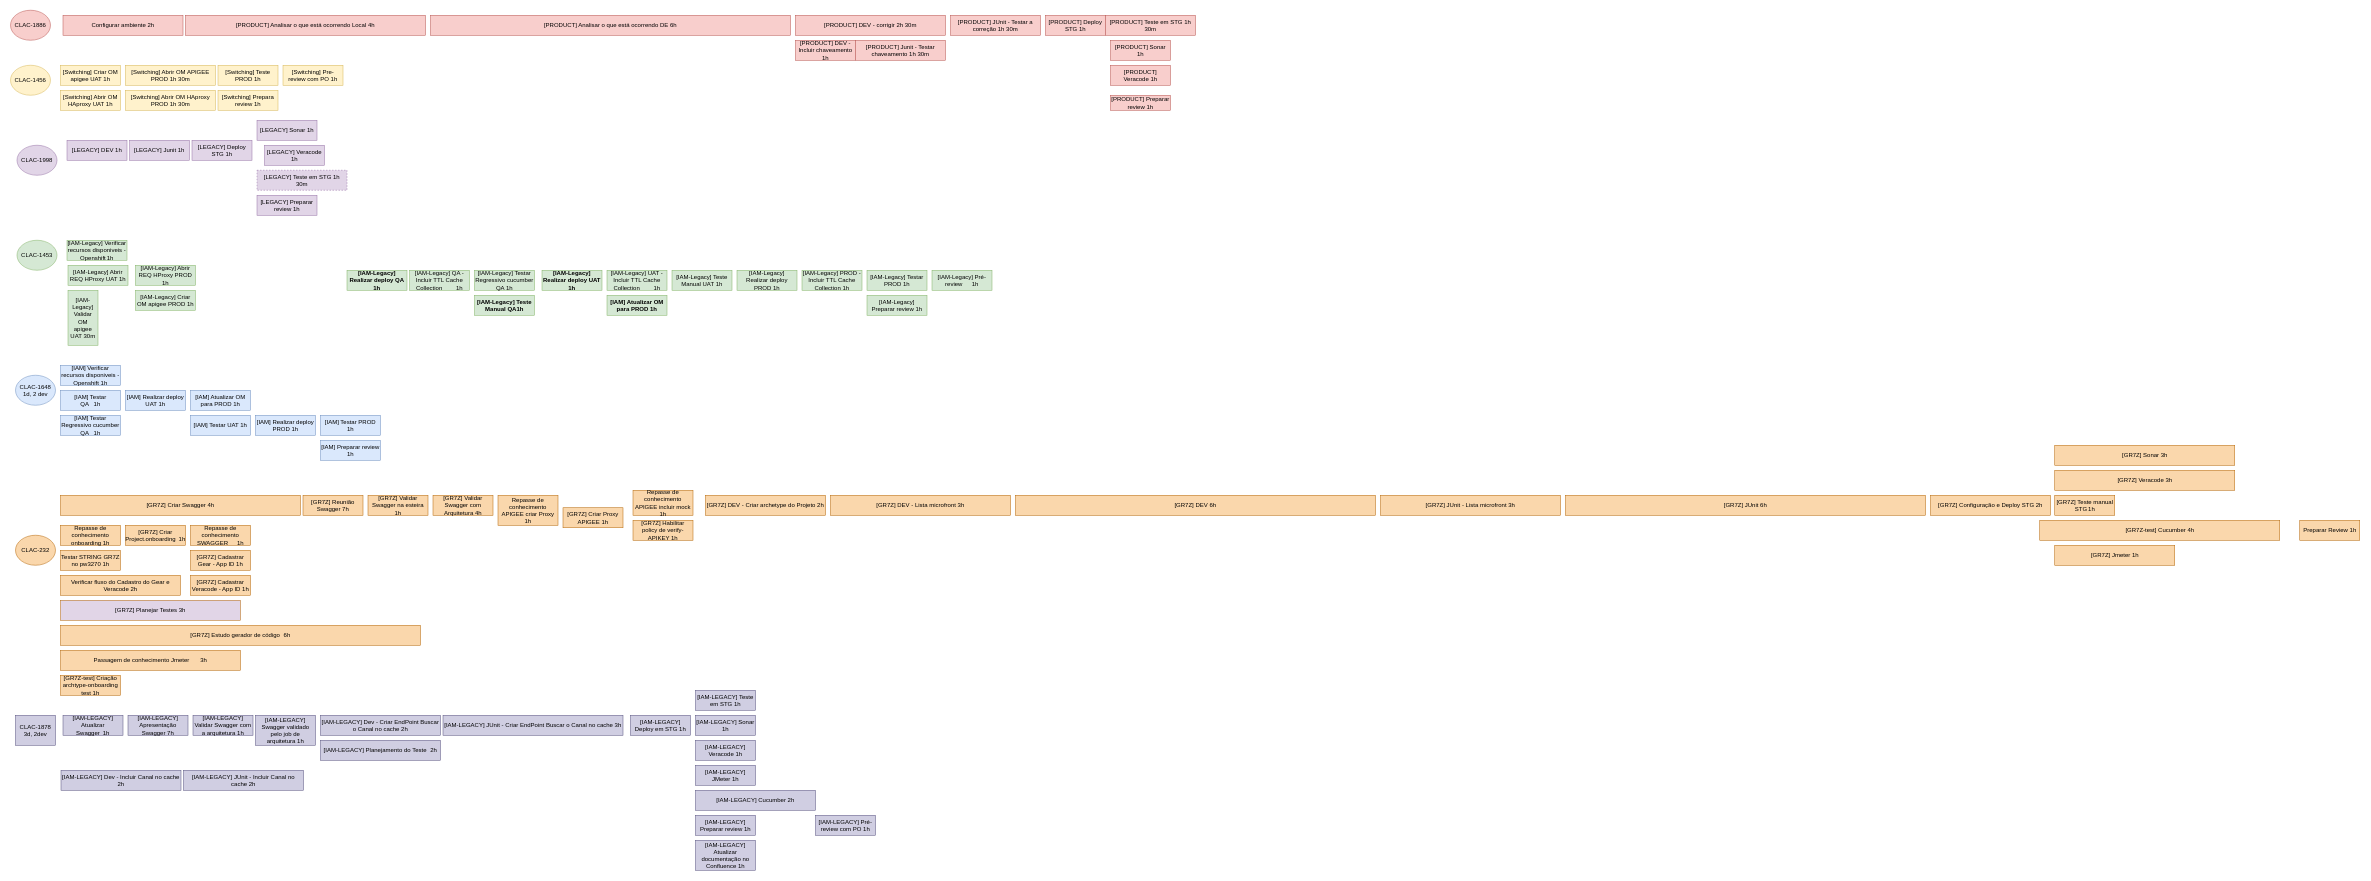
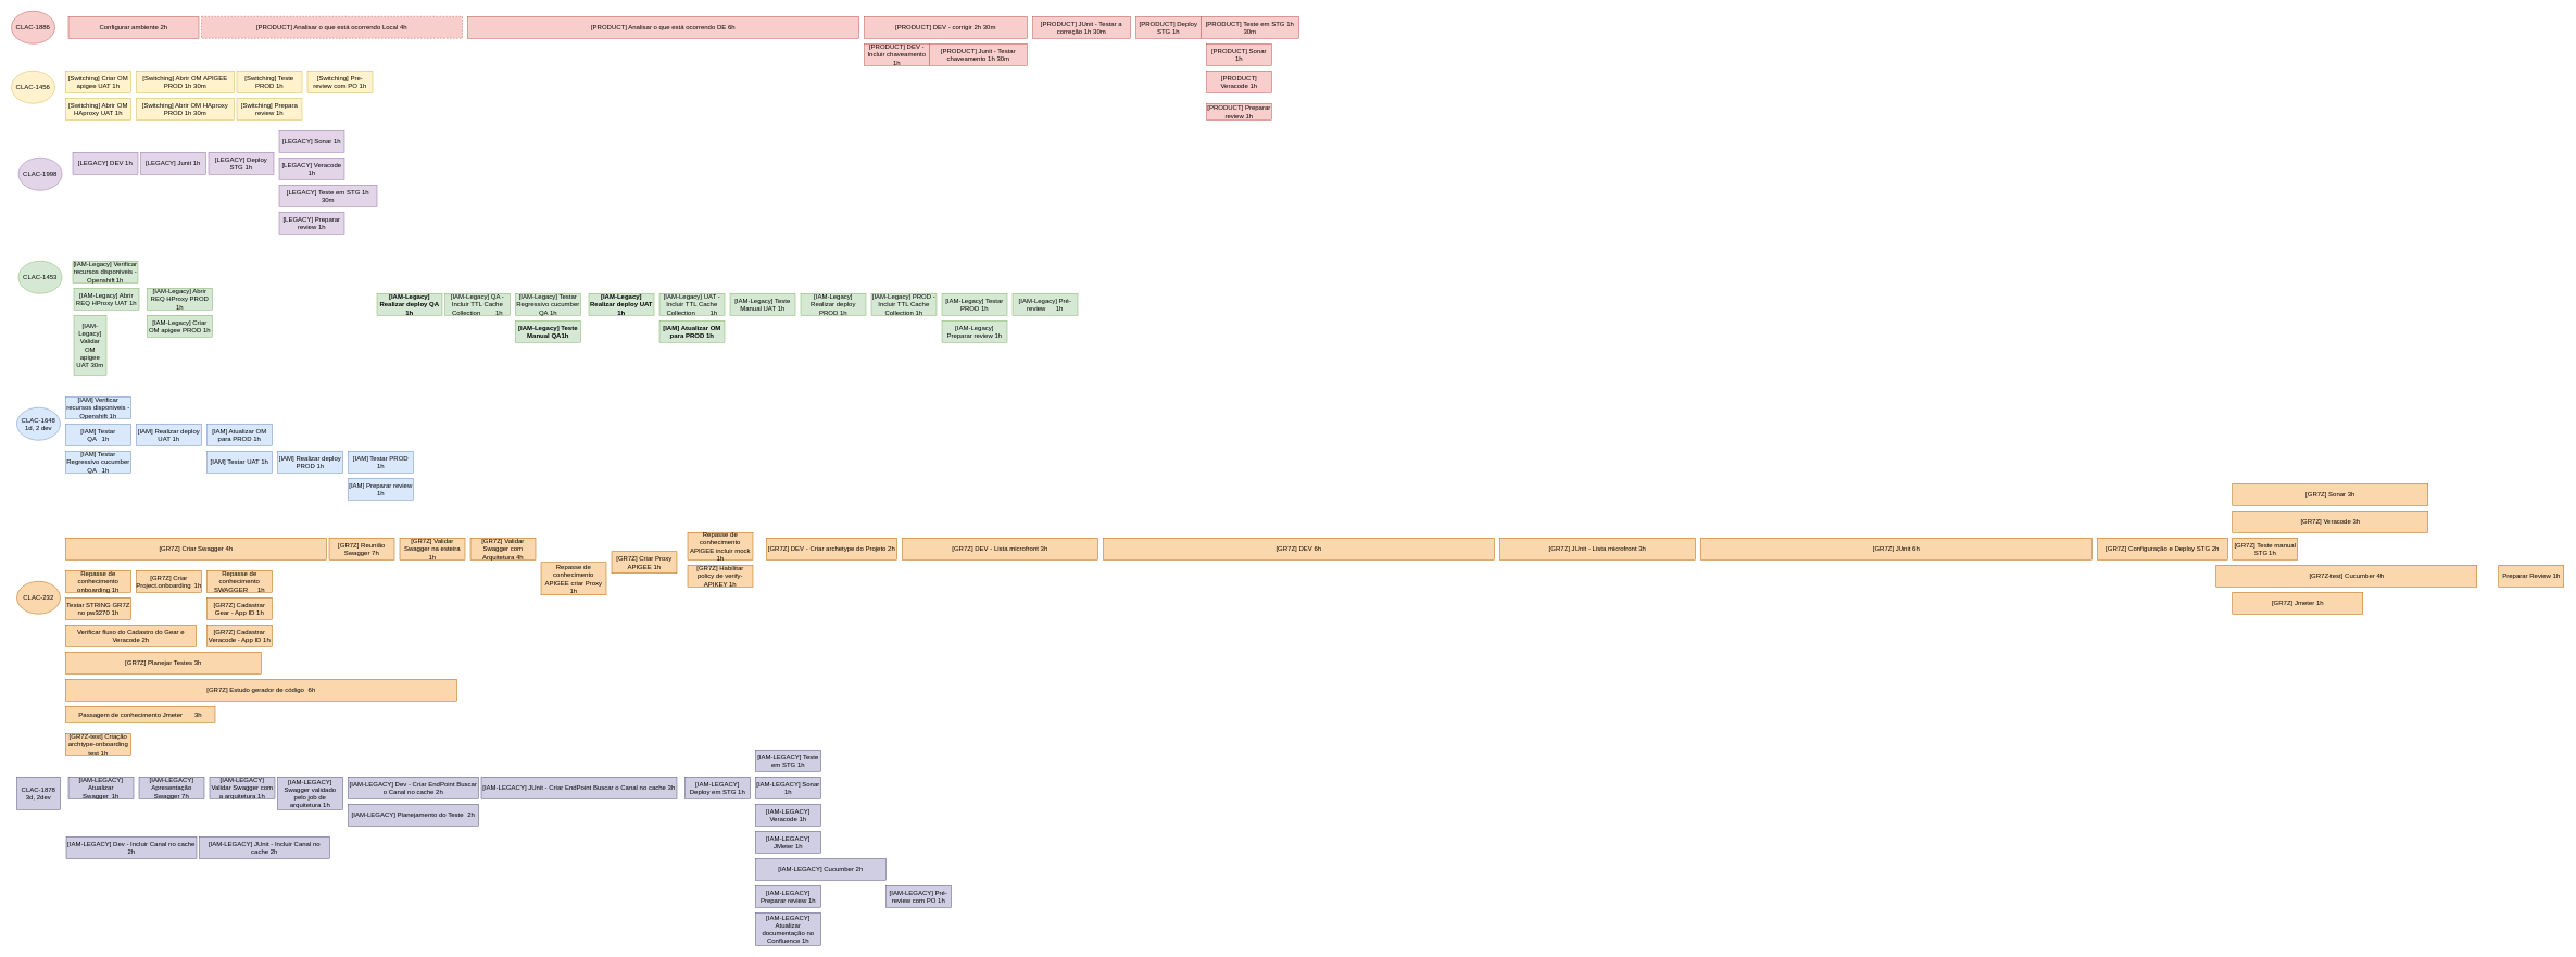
- <mxCell id="4" value="[PRODUCT] Analisar o que está ocorrendo Local 4h" style="rounded=0;whiteSpace=wrap;html=1;fillColor=#f8cecc;strokeColor=#b85450;" parent="1" vertex="1"><mxGeometry x="370" y="30" width="480" height="40" as="geometry" /></mxCell>
+ <mxCell id="4" value="[PRODUCT] Analisar o que está ocorrendo Local 4h" style="rounded=0;whiteSpace=wrap;html=1;fillColor=#f8cecc;strokeColor=#b85450;dashed=1;" parent="1" vertex="1"><mxGeometry x="370" y="30" width="480" height="40" as="geometry" /></mxCell>
- <mxCell id="28" value="[LEGACY] Veracode 1h" style="rounded=0;whiteSpace=wrap;html=1;fillColor=#e1d5e7;strokeColor=#9673a6;" parent="1" vertex="1"><mxGeometry x="528" y="290" width="120" height="40" as="geometry" /></mxCell>
+ <mxCell id="28" value="[LEGACY] Veracode 1h" style="rounded=0;whiteSpace=wrap;html=1;fillColor=#e1d5e7;strokeColor=#9673a6;" parent="1" vertex="1"><mxGeometry x="513" y="290" width="120" height="40" as="geometry" /></mxCell>
- <mxCell id="27" value="[LEGACY] Teste em STG 1h 30m" style="rounded=0;whiteSpace=wrap;html=1;fillColor=#e1d5e7;strokeColor=#9673a6;dashed=1;" parent="1" vertex="1"><mxGeometry x="513" y="340" width="180" height="40" as="geometry" /></mxCell>
+ <mxCell id="27" value="[LEGACY] Teste em STG 1h 30m" style="rounded=0;whiteSpace=wrap;html=1;fillColor=#e1d5e7;strokeColor=#9673a6;" parent="1" vertex="1"><mxGeometry x="513" y="340" width="180" height="40" as="geometry" /></mxCell>
- <mxCell id="61" value="Repasse de conhecimento APIGEE criar Proxy 1h" style="rounded=0;whiteSpace=wrap;html=1;fillColor=#fad7ac;strokeColor=#b46504;" parent="1" vertex="1"><mxGeometry x="995" y="990" width="120" height="60" as="geometry" /></mxCell>
+ <mxCell id="61" value="Repasse de conhecimento APIGEE criar Proxy 1h" style="rounded=0;whiteSpace=wrap;html=1;fillColor=#fad7ac;strokeColor=#b46504;" parent="1" vertex="1"><mxGeometry x="995" y="1035" width="120" height="60" as="geometry" /></mxCell>
- <mxCell id="69" value="[GR7Z] Planejar Testes 3h" style="rounded=0;whiteSpace=wrap;html=1;fillColor=#e1d5e7;strokeColor=#b46504;" parent="1" vertex="1"><mxGeometry x="120" y="1200" width="360" height="40" as="geometry" /></mxCell>
+ <mxCell id="69" value="[GR7Z] Planejar Testes 3h" style="rounded=0;whiteSpace=wrap;html=1;fillColor=#fad7ac;strokeColor=#b46504;" parent="1" vertex="1"><mxGeometry x="120" y="1200" width="360" height="40" as="geometry" /></mxCell>
- <mxCell id="87" value="Passagem de conhecimento Jmeter&lt;span style=&quot;white-space: pre&quot;&gt;&#09;&lt;/span&gt;3h" style="rounded=0;whiteSpace=wrap;html=1;fillColor=#fad7ac;strokeColor=#b46504;" parent="1" vertex="1"><mxGeometry x="120" y="1300" width="360" height="40" as="geometry" /></mxCell>
+ <mxCell id="87" value="Passagem de conhecimento Jmeter&lt;span style=&quot;white-space: pre&quot;&gt;&#09;&lt;/span&gt;3h" style="rounded=0;whiteSpace=wrap;html=1;fillColor=#fad7ac;strokeColor=#b46504;" parent="1" vertex="1"><mxGeometry x="120" y="1300" width="275" height="30" as="geometry" /></mxCell>
